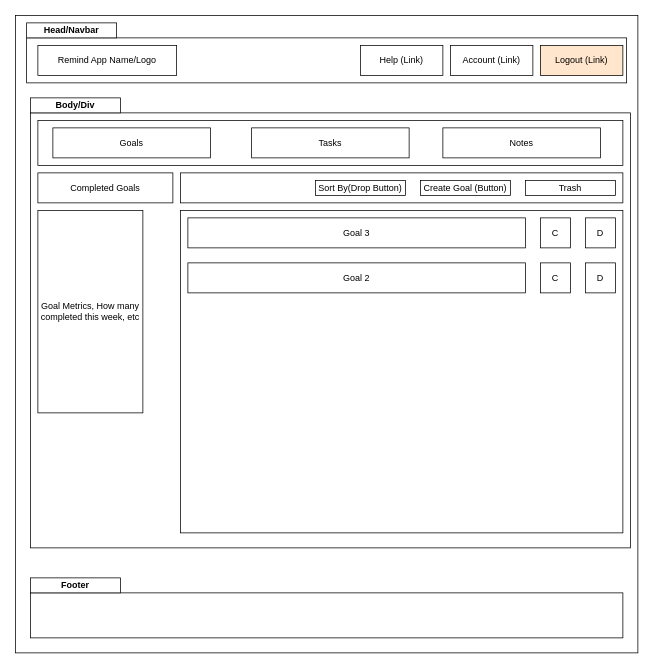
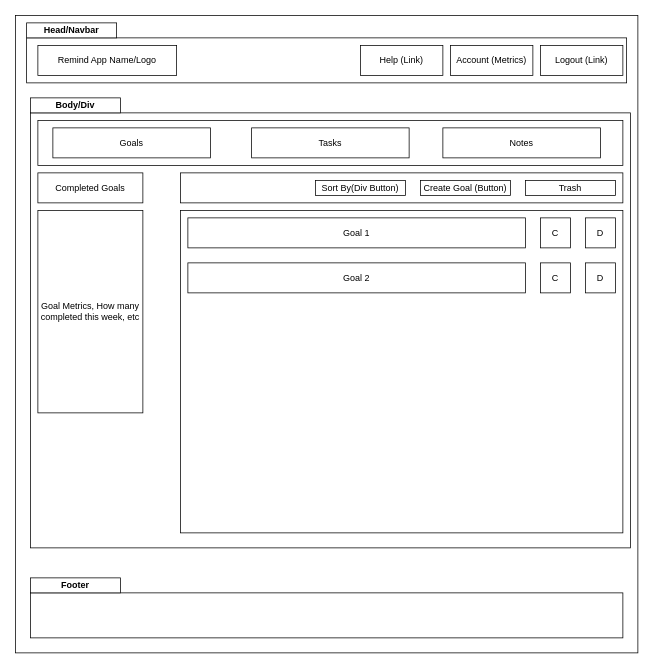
- <mxCell id="6" value="Account&amp;nbsp;(Link)" style="rounded=0;whiteSpace=wrap;html=1;" parent="1" vertex="1"><mxGeometry x="600" y="60" width="110" height="40" as="geometry" /></mxCell>
+ <mxCell id="6" value="Account&amp;nbsp;(Metrics)" style="rounded=0;whiteSpace=wrap;html=1;" parent="1" vertex="1"><mxGeometry x="600" y="60" width="110" height="40" as="geometry" /></mxCell>
- <mxCell id="5" value="Logout&amp;nbsp;(Link)" style="rounded=0;whiteSpace=wrap;html=1;fillColor=#ffe6cc;" parent="1" vertex="1"><mxGeometry x="720" y="60" width="110" height="40" as="geometry" /></mxCell>
+ <mxCell id="5" value="Logout&amp;nbsp;(Link)" style="rounded=0;whiteSpace=wrap;html=1;" parent="1" vertex="1"><mxGeometry x="720" y="60" width="110" height="40" as="geometry" /></mxCell>
- <mxCell id="24" value="Completed Goals" style="rounded=0;whiteSpace=wrap;html=1;" parent="1" vertex="1"><mxGeometry x="50" y="230" width="180" height="40" as="geometry" /></mxCell>
+ <mxCell id="24" value="Completed Goals" style="rounded=0;whiteSpace=wrap;html=1;" parent="1" vertex="1"><mxGeometry x="50" y="230" width="140" height="40" as="geometry" /></mxCell>
- <mxCell id="29" value="Sort By(Drop Button)" style="rounded=0;whiteSpace=wrap;html=1;" vertex="1" parent="1"><mxGeometry x="420" y="240" width="120" height="20" as="geometry" /></mxCell>
+ <mxCell id="29" value="Sort By(Div Button)" style="rounded=0;whiteSpace=wrap;html=1;" vertex="1" parent="1"><mxGeometry x="420" y="240" width="120" height="20" as="geometry" /></mxCell>
- <mxCell id="17" value="Goal 3" style="rounded=0;whiteSpace=wrap;html=1;" parent="1" vertex="1"><mxGeometry x="250" y="290" width="450" height="40" as="geometry" /></mxCell>
+ <mxCell id="17" value="Goal 1" style="rounded=0;whiteSpace=wrap;html=1;" parent="1" vertex="1"><mxGeometry x="250" y="290" width="450" height="40" as="geometry" /></mxCell>
